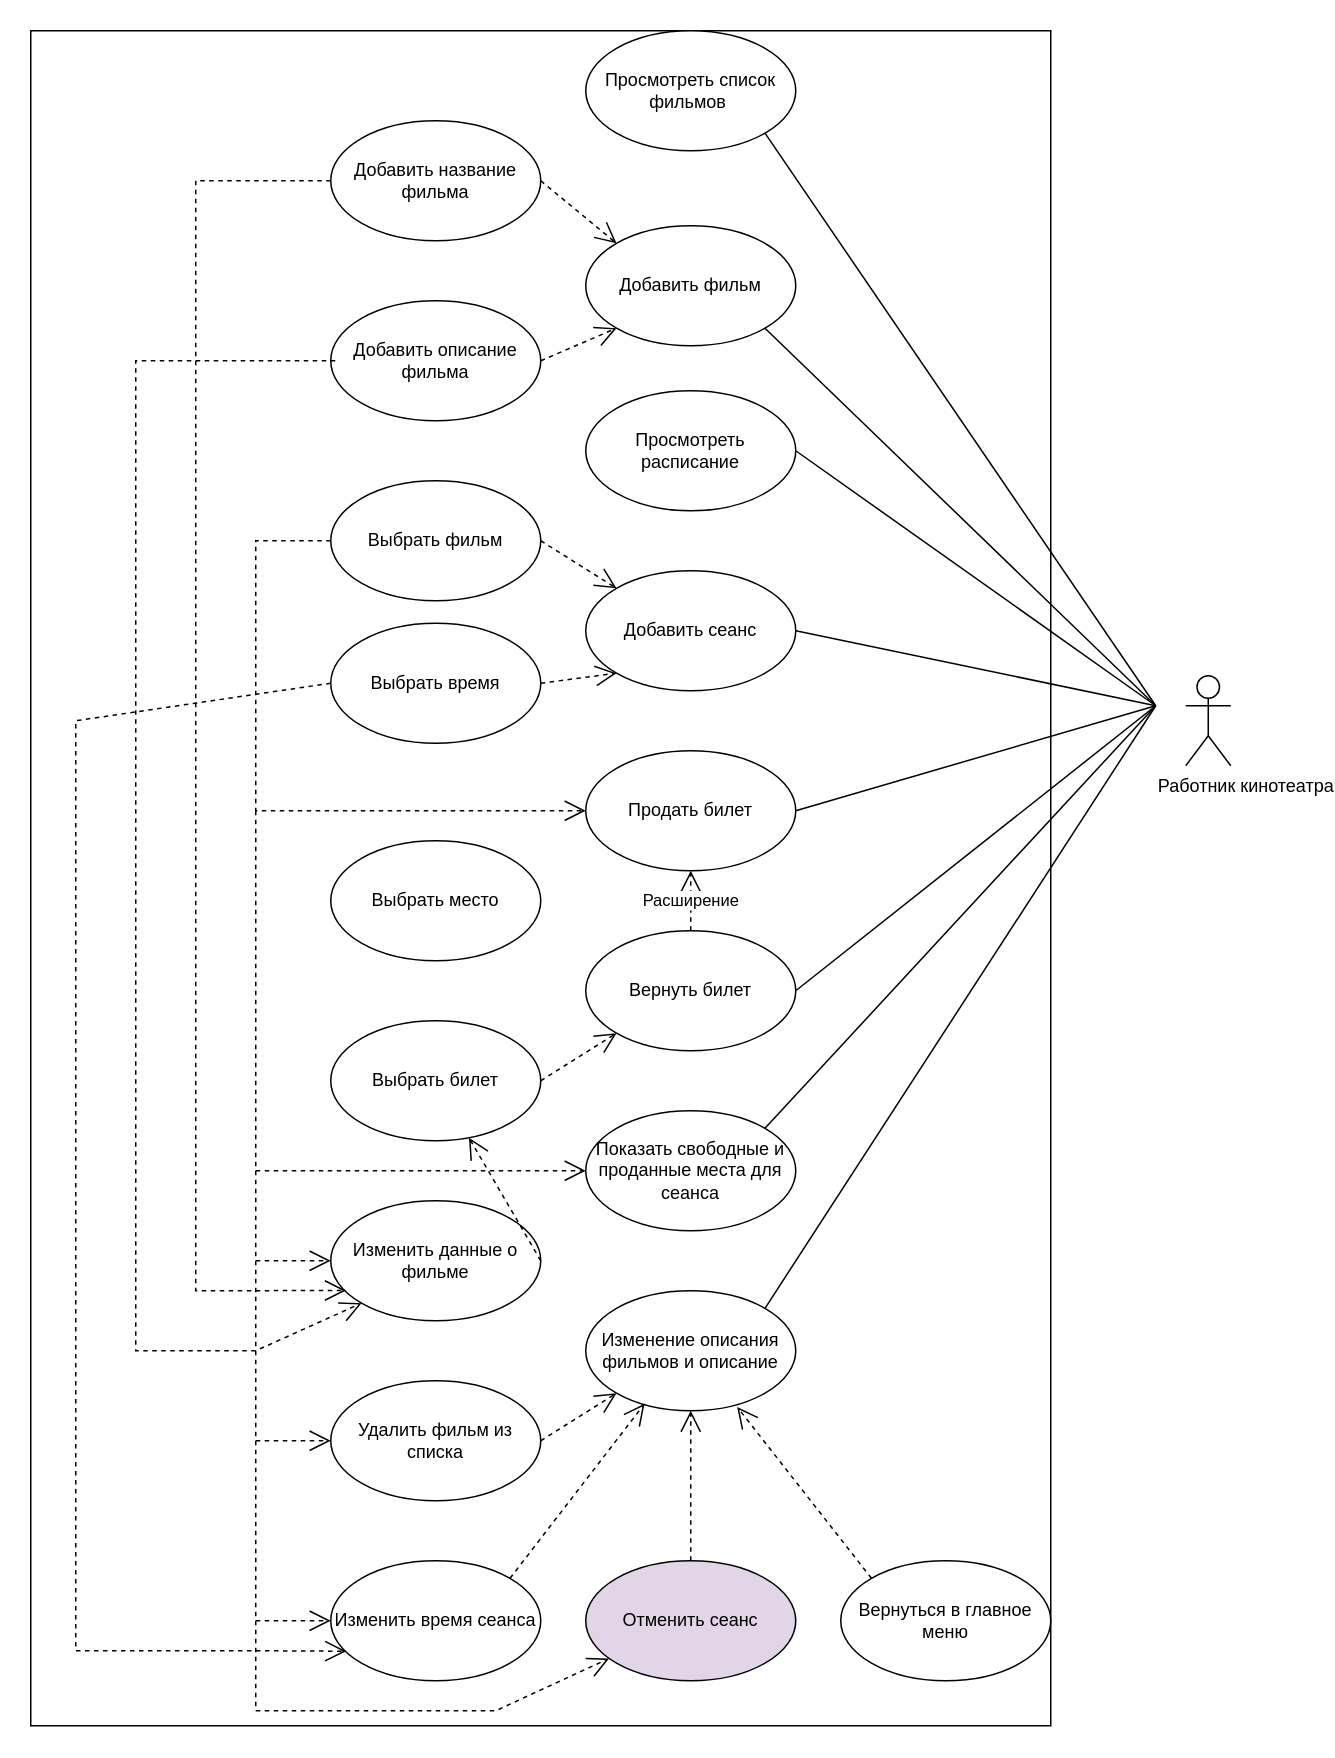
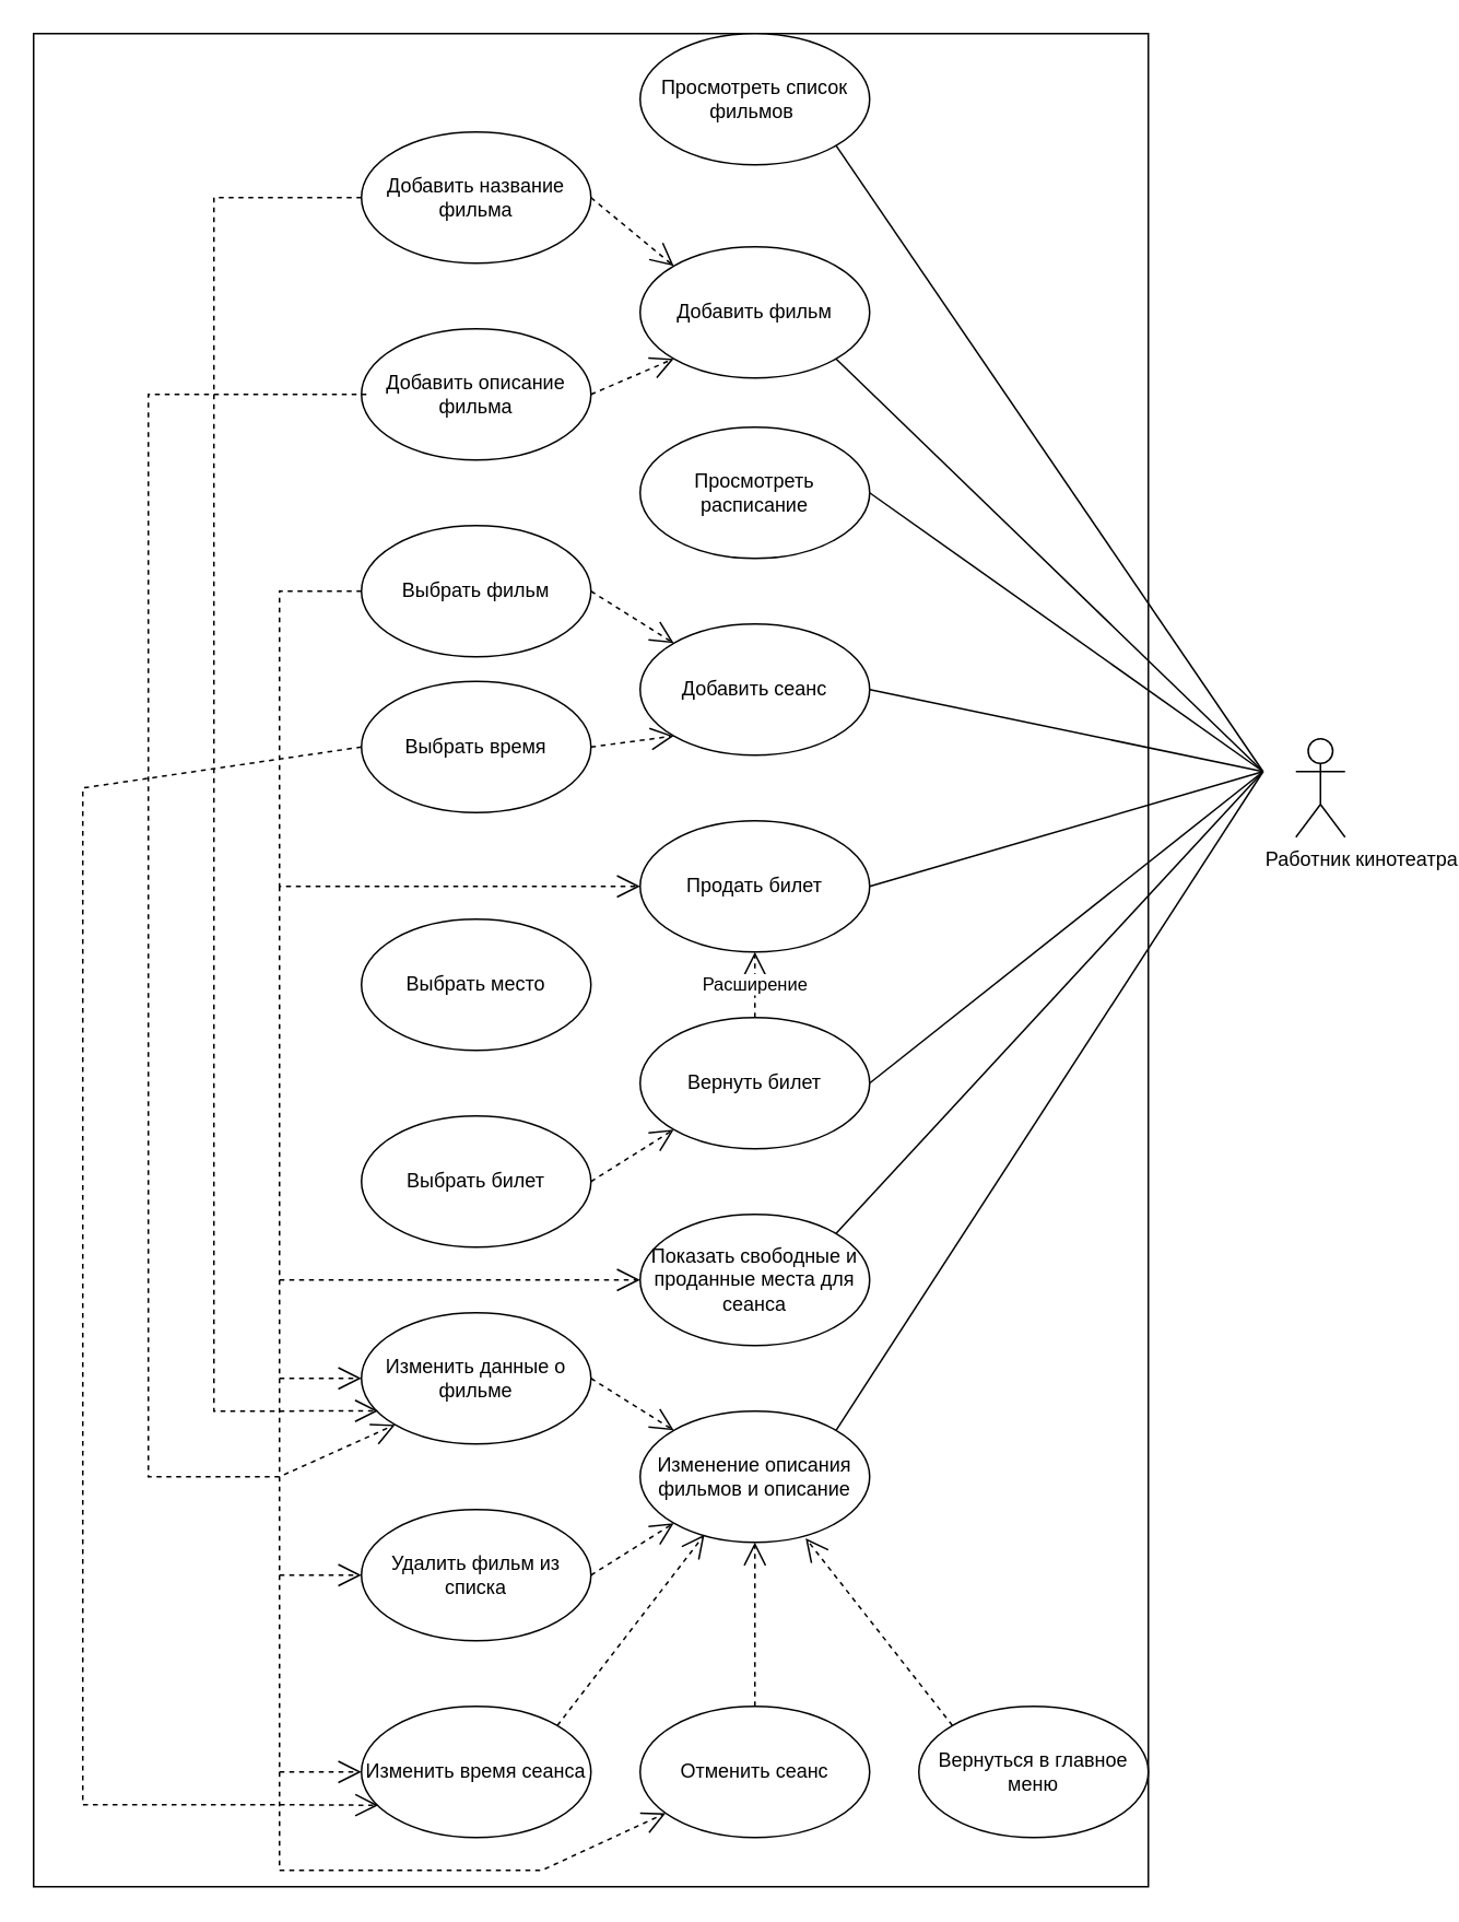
- <mxCell id="40" value="" style="endArrow=open;endSize=12;dashed=1;html=1;rounded=0;exitX=1;exitY=0.5;exitDx=0;exitDy=0;" edge="1" parent="1" source="35" target="30"><mxGeometry width="160" relative="1" as="geometry"><mxPoint x="350" y="892" as="sourcePoint" /><mxPoint x="401" y="860" as="targetPoint" /></mxGeometry></mxCell>
+ <mxCell id="40" value="" style="endArrow=open;endSize=12;dashed=1;html=1;rounded=0;entryX=0;entryY=0;entryDx=0;entryDy=0;exitX=1;exitY=0.5;exitDx=0;exitDy=0;" edge="1" parent="1" source="35" target="10"><mxGeometry width="160" relative="1" as="geometry"><mxPoint x="350" y="892" as="sourcePoint" /><mxPoint x="401" y="860" as="targetPoint" /></mxGeometry></mxCell>
- <mxCell id="38" value="Отменить сеанс" style="ellipse;whiteSpace=wrap;html=1;fillColor=#e1d5e7;" vertex="1" parent="1"><mxGeometry x="390" y="1040" width="140" height="80" as="geometry" /></mxCell>
+ <mxCell id="38" value="Отменить сеанс" style="ellipse;whiteSpace=wrap;html=1;" vertex="1" parent="1"><mxGeometry x="390" y="1040" width="140" height="80" as="geometry" /></mxCell>
